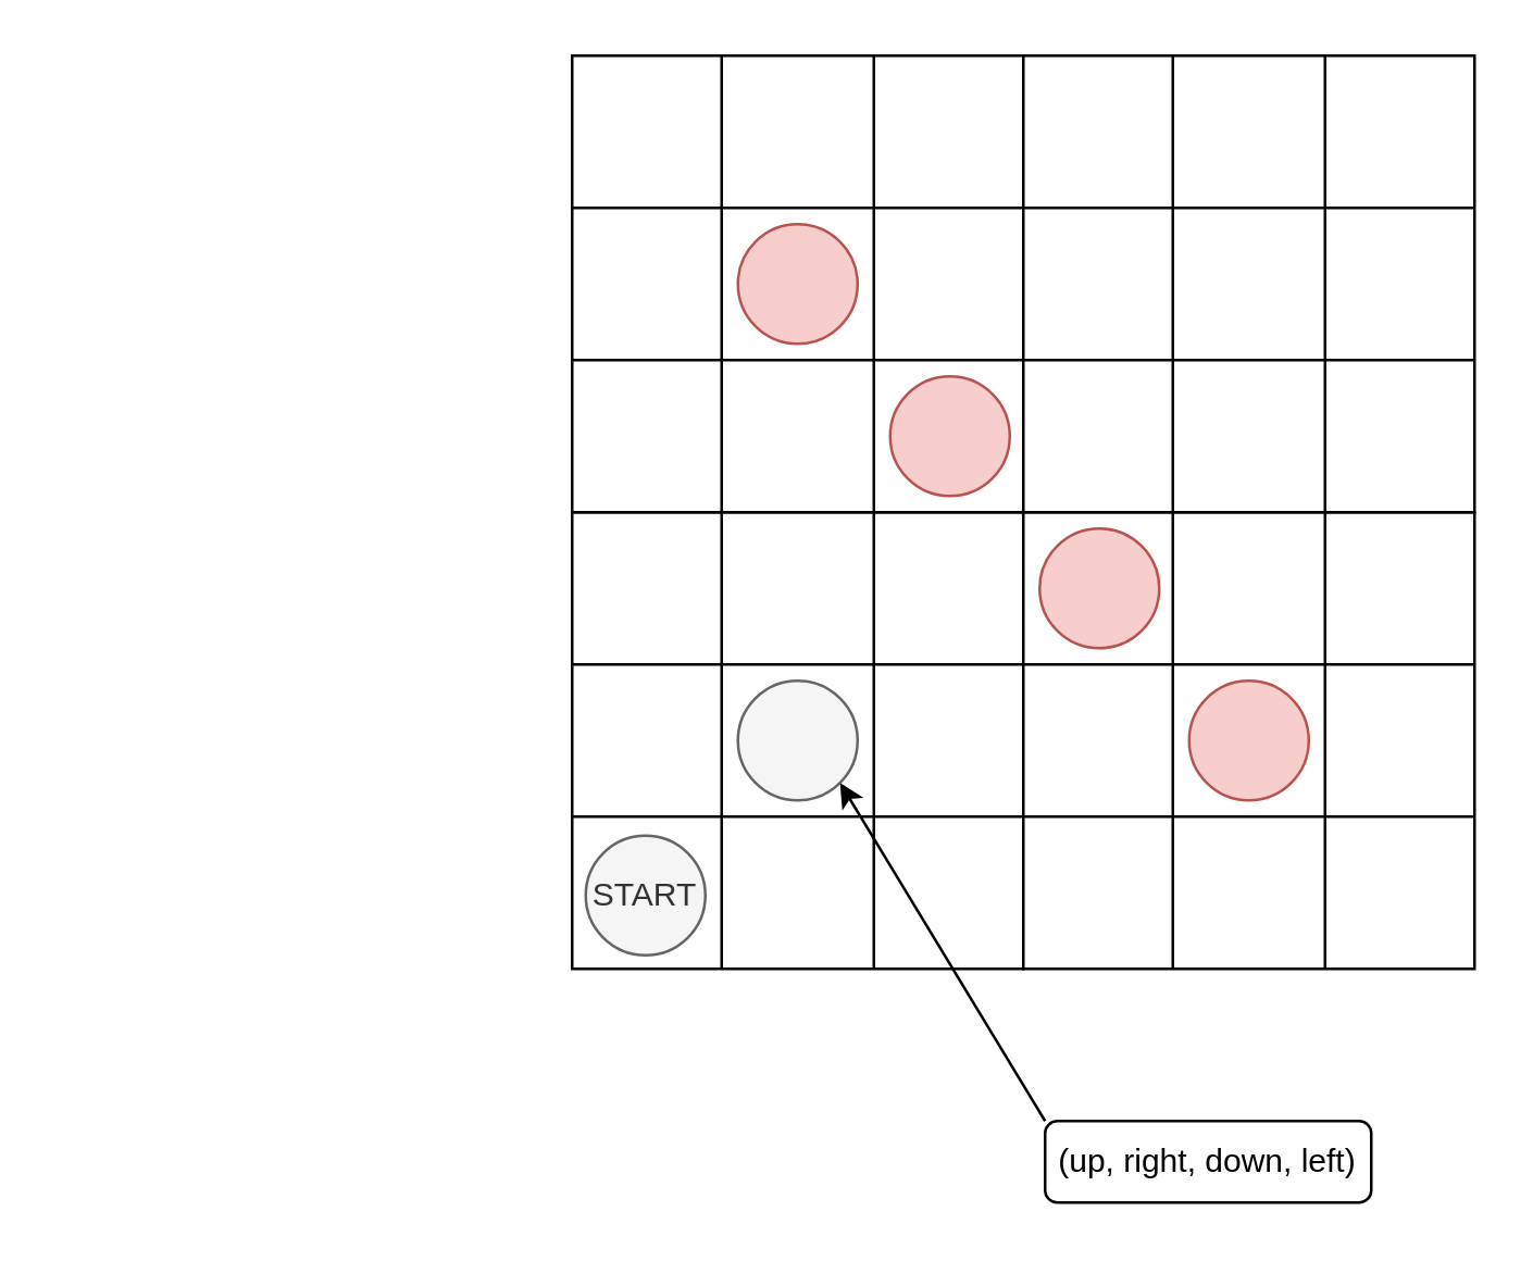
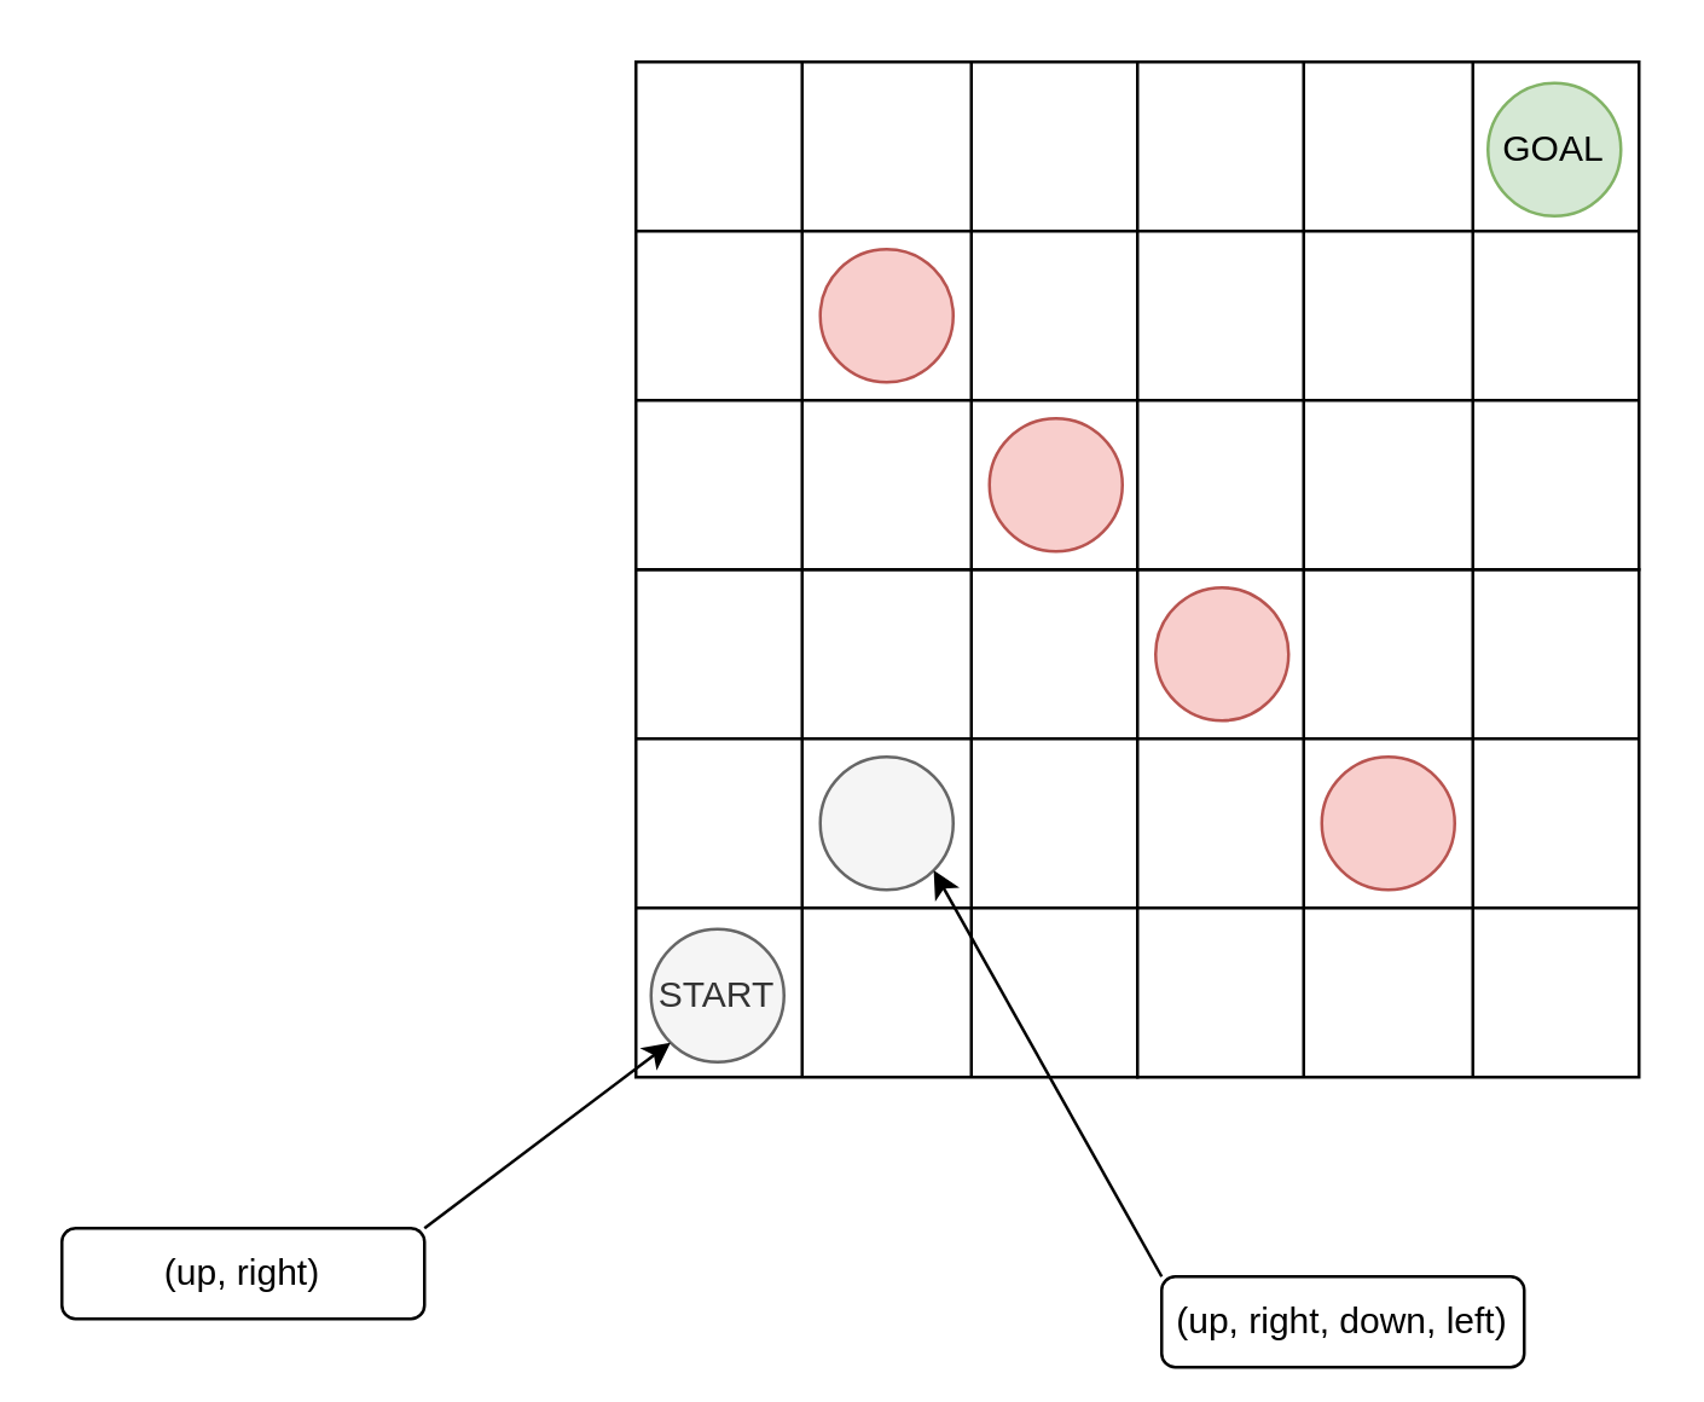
+ <mxCell id="59" value="GOAL" style="ellipse;whiteSpace=wrap;html=1;aspect=fixed;fillColor=#d5e8d4;strokeColor=#82b366;" vertex="1" parent="1"><mxGeometry x="492" y="27" width="44" height="44" as="geometry" /></mxCell>
+ <mxCell id="60" style="rounded=0;orthogonalLoop=1;jettySize=auto;html=1;exitX=1;exitY=0;exitDx=0;exitDy=0;entryX=0;entryY=1;entryDx=0;entryDy=0;" edge="1" parent="1" source="61" target="58"><mxGeometry relative="1" as="geometry" /></mxCell>
+ <mxCell id="61" value="(up, right)" style="rounded=1;whiteSpace=wrap;html=1;" vertex="1" parent="1"><mxGeometry x="20" y="406" width="120" height="30" as="geometry" /></mxCell>
- <mxCell id="64" value="(up, right, down, left)" style="rounded=1;whiteSpace=wrap;html=1;" vertex="1" parent="1"><mxGeometry x="384" y="412" width="120" height="30" as="geometry" /></mxCell>
+ <mxCell id="64" value="(up, right, down, left)" style="rounded=1;whiteSpace=wrap;html=1;" vertex="1" parent="1"><mxGeometry x="384" y="422" width="120" height="30" as="geometry" /></mxCell>
